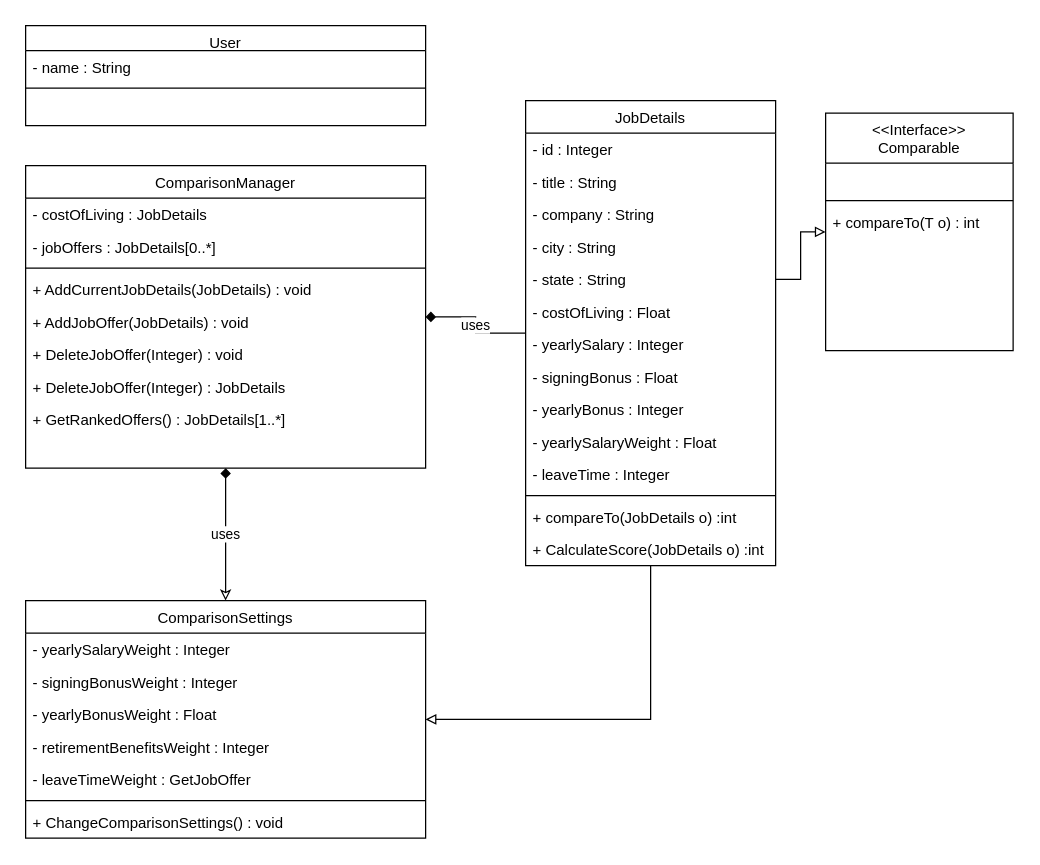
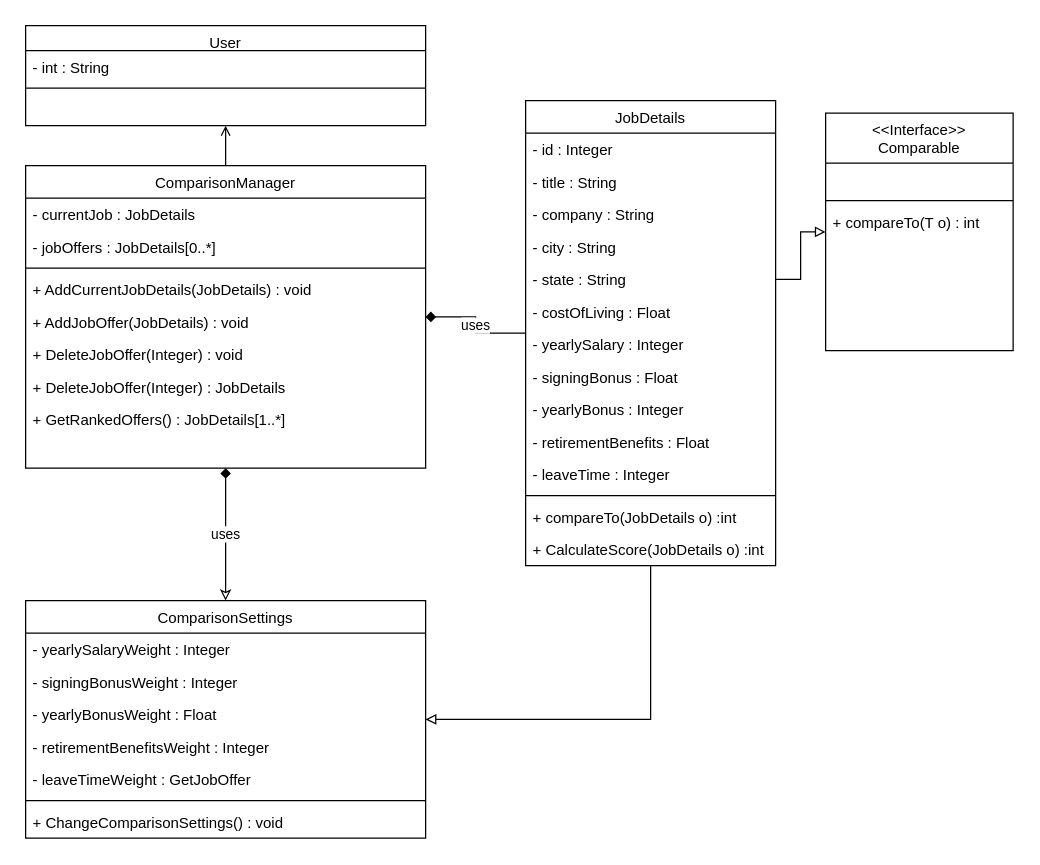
- <mxCell id="44" value="- name : String" style="text;align=left;verticalAlign=top;spacingLeft=4;spacingRight=4;overflow=hidden;rotatable=0;points=[[0,0.5],[1,0.5]];portConstraint=eastwest;" vertex="1" parent="43"><mxGeometry y="20" width="320" height="26" as="geometry" /></mxCell>
+ <mxCell id="44" value="- int : String" style="text;align=left;verticalAlign=top;spacingLeft=4;spacingRight=4;overflow=hidden;rotatable=0;points=[[0,0.5],[1,0.5]];portConstraint=eastwest;" vertex="1" parent="43"><mxGeometry y="20" width="320" height="26" as="geometry" /></mxCell>
+ <mxCell id="4" style="edgeStyle=orthogonalEdgeStyle;rounded=0;orthogonalLoop=1;jettySize=auto;html=1;entryX=0.5;entryY=1;entryDx=0;entryDy=0;startArrow=none;startFill=0;endArrow=open;endFill=0;" edge="1" parent="1" source="7" target="43"><mxGeometry relative="1" as="geometry" /></mxCell>
- <mxCell id="8" value="- costOfLiving : JobDetails" style="text;align=left;verticalAlign=top;spacingLeft=4;spacingRight=4;overflow=hidden;rotatable=0;points=[[0,0.5],[1,0.5]];portConstraint=eastwest;" vertex="1" parent="7"><mxGeometry y="26" width="320" height="26" as="geometry" /></mxCell>
+ <mxCell id="8" value="- currentJob : JobDetails" style="text;align=left;verticalAlign=top;spacingLeft=4;spacingRight=4;overflow=hidden;rotatable=0;points=[[0,0.5],[1,0.5]];portConstraint=eastwest;" vertex="1" parent="7"><mxGeometry y="26" width="320" height="26" as="geometry" /></mxCell>
- <mxCell id="26" value="- yearlySalaryWeight : Float" style="text;align=left;verticalAlign=top;spacingLeft=4;spacingRight=4;overflow=hidden;rotatable=0;points=[[0,0.5],[1,0.5]];portConstraint=eastwest;rounded=0;shadow=0;html=0;" vertex="1" parent="16"><mxGeometry y="260" width="200" height="26" as="geometry" /></mxCell>
+ <mxCell id="26" value="- retirementBenefits : Float" style="text;align=left;verticalAlign=top;spacingLeft=4;spacingRight=4;overflow=hidden;rotatable=0;points=[[0,0.5],[1,0.5]];portConstraint=eastwest;rounded=0;shadow=0;html=0;" vertex="1" parent="16"><mxGeometry y="260" width="200" height="26" as="geometry" /></mxCell>
